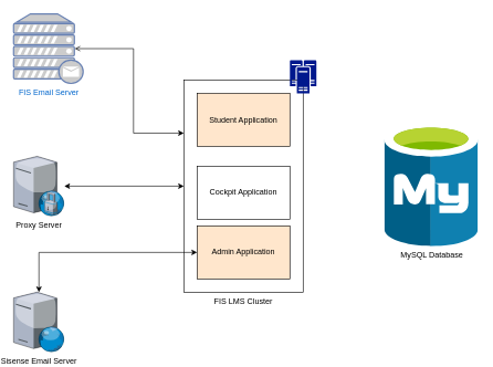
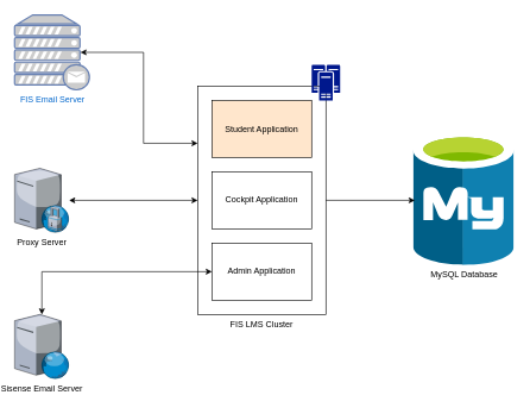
- <mxCell id="10" style="edgeStyle=orthogonalEdgeStyle;rounded=0;orthogonalLoop=1;jettySize=auto;html=1;exitX=0;exitY=0.25;exitDx=0;exitDy=0;entryX=0.88;entryY=0.5;entryDx=0;entryDy=0;entryPerimeter=0;startArrow=classic;startFill=1;endArrow=open;" edge="1" parent="1" source="3" target="9"><mxGeometry relative="1" as="geometry" /></mxCell>
+ <mxCell id="10" style="edgeStyle=orthogonalEdgeStyle;rounded=0;orthogonalLoop=1;jettySize=auto;html=1;exitX=0;exitY=0.25;exitDx=0;exitDy=0;entryX=0.88;entryY=0.5;entryDx=0;entryDy=0;entryPerimeter=0;startArrow=classic;startFill=1;" edge="1" parent="1" source="3" target="9"><mxGeometry relative="1" as="geometry" /></mxCell>
+ <mxCell id="14" style="edgeStyle=orthogonalEdgeStyle;rounded=0;orthogonalLoop=1;jettySize=auto;html=1;entryX=0.013;entryY=0.51;entryDx=0;entryDy=0;entryPerimeter=0;" edge="1" parent="1" source="3" target="13"><mxGeometry relative="1" as="geometry" /></mxCell>
- <mxCell id="5" value="Cockpit Application" style="rounded=0;whiteSpace=wrap;html=1;" vertex="1" parent="1"><mxGeometry x="297" y="250" width="140" height="80" as="geometry" /></mxCell>
+ <mxCell id="5" value="Cockpit Application" style="rounded=0;whiteSpace=wrap;html=1;" vertex="1" parent="1"><mxGeometry x="297" y="240" width="140" height="80" as="geometry" /></mxCell>
- <mxCell id="7" value="Admin Application" style="rounded=0;whiteSpace=wrap;html=1;fillColor=#ffe6cc;" vertex="1" parent="1"><mxGeometry x="297" y="340" width="140" height="80" as="geometry" /></mxCell>
+ <mxCell id="7" value="Admin Application" style="rounded=0;whiteSpace=wrap;html=1;" vertex="1" parent="1"><mxGeometry x="297" y="340" width="140" height="80" as="geometry" /></mxCell>
